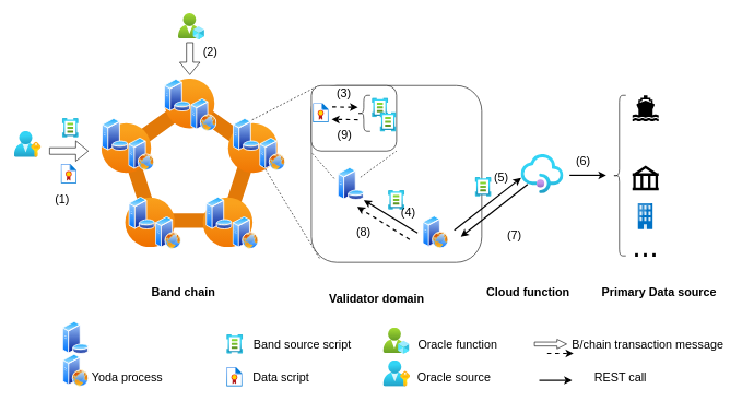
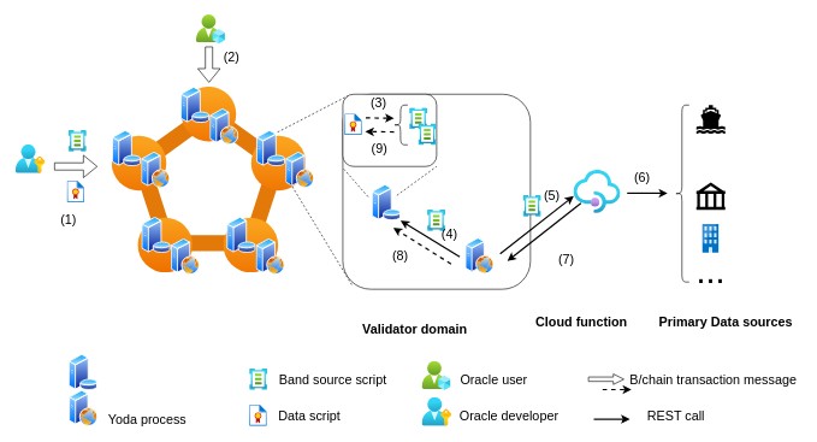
- <mxCell id="24" value="&lt;font style=&quot;font-size: 18px&quot;&gt;Band chain&lt;/font&gt;" style="text;html=1;strokeColor=none;fillColor=none;align=center;verticalAlign=middle;whiteSpace=wrap;rounded=0;fontSize=48;fontStyle=1" vertex="1" parent="1"><mxGeometry x="224" y="420" width="110" height="30" as="geometry" /></mxCell>
- <mxCell id="27" value="&lt;font style=&quot;font-size: 18px&quot;&gt;Primary Data source&lt;br&gt;&lt;/font&gt;" style="text;html=1;strokeColor=none;fillColor=none;align=center;verticalAlign=middle;whiteSpace=wrap;rounded=0;fontSize=48;fontStyle=1" vertex="1" parent="1"><mxGeometry x="910" y="420" width="190" height="30" as="geometry" /></mxCell>
+ <mxCell id="27" value="&lt;font style=&quot;font-size: 18px&quot;&gt;Primary Data sources&lt;br&gt;&lt;/font&gt;" style="text;html=1;strokeColor=none;fillColor=none;align=center;verticalAlign=middle;whiteSpace=wrap;rounded=0;fontSize=48;fontStyle=1" vertex="1" parent="1"><mxGeometry x="910" y="420" width="190" height="30" as="geometry" /></mxCell>
- <mxCell id="59" value="&lt;font style=&quot;font-size: 18px&quot;&gt;Oracle function&lt;/font&gt;" style="text;html=1;strokeColor=none;fillColor=none;align=left;verticalAlign=middle;whiteSpace=wrap;rounded=0;fontSize=48;" vertex="1" parent="1"><mxGeometry x="634.81" y="500" width="170" height="30" as="geometry" /></mxCell>
+ <mxCell id="59" value="&lt;font style=&quot;font-size: 18px&quot;&gt;Oracle user&lt;/font&gt;" style="text;html=1;strokeColor=none;fillColor=none;align=left;verticalAlign=middle;whiteSpace=wrap;rounded=0;fontSize=48;" vertex="1" parent="1"><mxGeometry x="634.81" y="500" width="170" height="30" as="geometry" /></mxCell>
- <mxCell id="30" value="&lt;font style=&quot;font-size: 18px&quot;&gt;Yoda process&lt;/font&gt;" style="text;html=1;strokeColor=none;fillColor=none;align=left;verticalAlign=middle;whiteSpace=wrap;rounded=0;fontSize=48;" vertex="1" parent="1"><mxGeometry x="136.81" y="550" width="148" height="30" as="geometry" /></mxCell>
+ <mxCell id="30" value="&lt;font style=&quot;font-size: 18px&quot;&gt;Yoda process&lt;/font&gt;" style="text;html=1;strokeColor=none;fillColor=none;align=left;verticalAlign=middle;whiteSpace=wrap;rounded=0;fontSize=48;" vertex="1" parent="1"><mxGeometry x="146.81" y="555" width="148" height="30" as="geometry" /></mxCell>
- <mxCell id="60" value="&lt;font style=&quot;font-size: 18px&quot;&gt;Oracle source&lt;/font&gt;" style="text;html=1;strokeColor=none;fillColor=none;align=left;verticalAlign=middle;whiteSpace=wrap;rounded=0;fontSize=48;" vertex="1" parent="1"><mxGeometry x="633.81" y="550" width="148" height="30" as="geometry" /></mxCell>
+ <mxCell id="60" value="&lt;font style=&quot;font-size: 18px&quot;&gt;Oracle developer&lt;/font&gt;" style="text;html=1;strokeColor=none;fillColor=none;align=left;verticalAlign=middle;whiteSpace=wrap;rounded=0;fontSize=48;" vertex="1" parent="1"><mxGeometry x="633.81" y="550" width="148" height="30" as="geometry" /></mxCell>
- <mxCell id="68" value="&lt;font style=&quot;font-size: 18px&quot;&gt;REST call&lt;/font&gt;" style="text;html=1;strokeColor=none;fillColor=none;align=left;verticalAlign=middle;whiteSpace=wrap;rounded=0;fontSize=48;" vertex="1" parent="1"><mxGeometry x="904" y="550" width="148" height="30" as="geometry" /></mxCell>
+ <mxCell id="68" value="&lt;font style=&quot;font-size: 18px&quot;&gt;REST call&lt;/font&gt;" style="text;html=1;strokeColor=none;fillColor=none;align=left;verticalAlign=middle;whiteSpace=wrap;rounded=0;fontSize=48;" vertex="1" parent="1"><mxGeometry x="894" y="550" width="148" height="30" as="geometry" /></mxCell>
